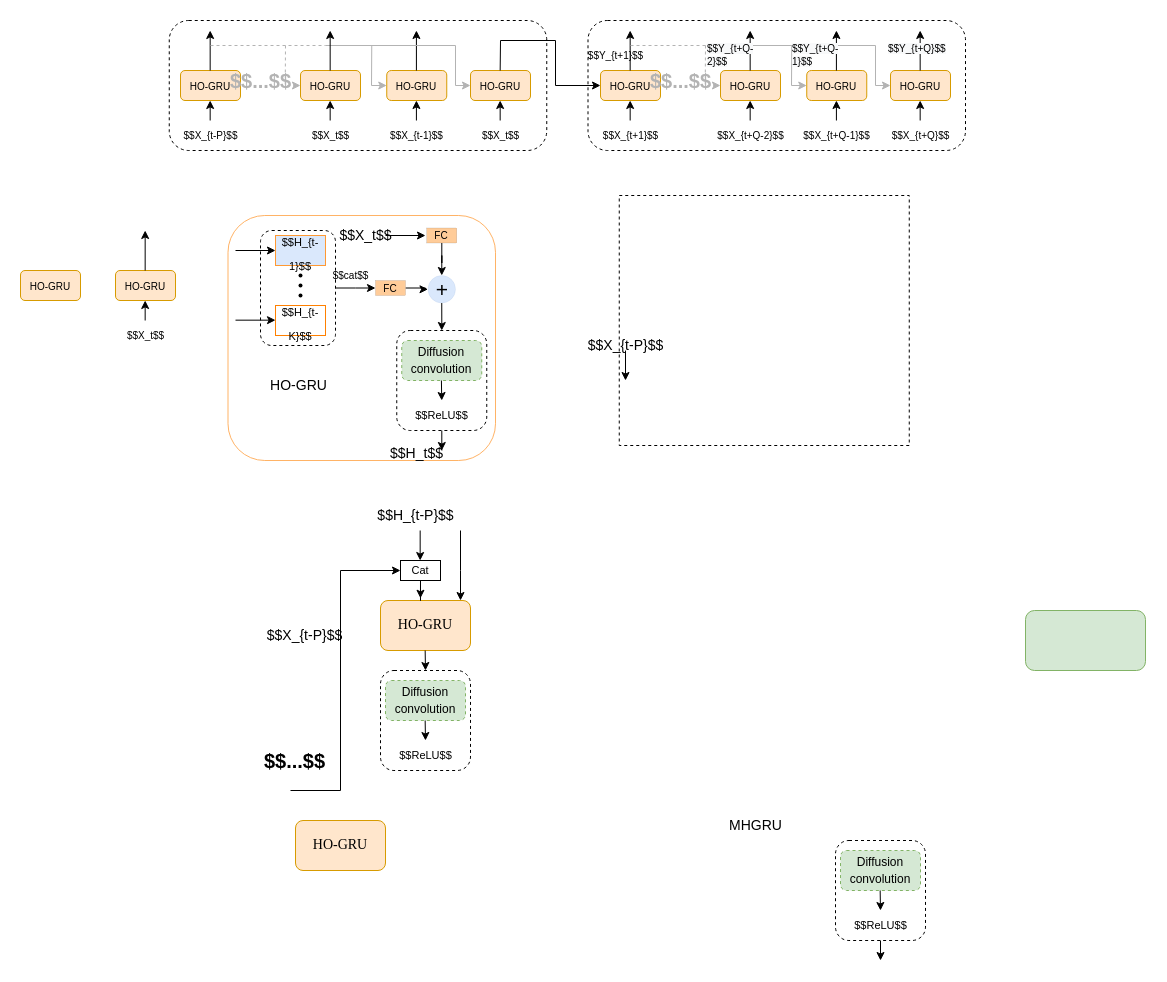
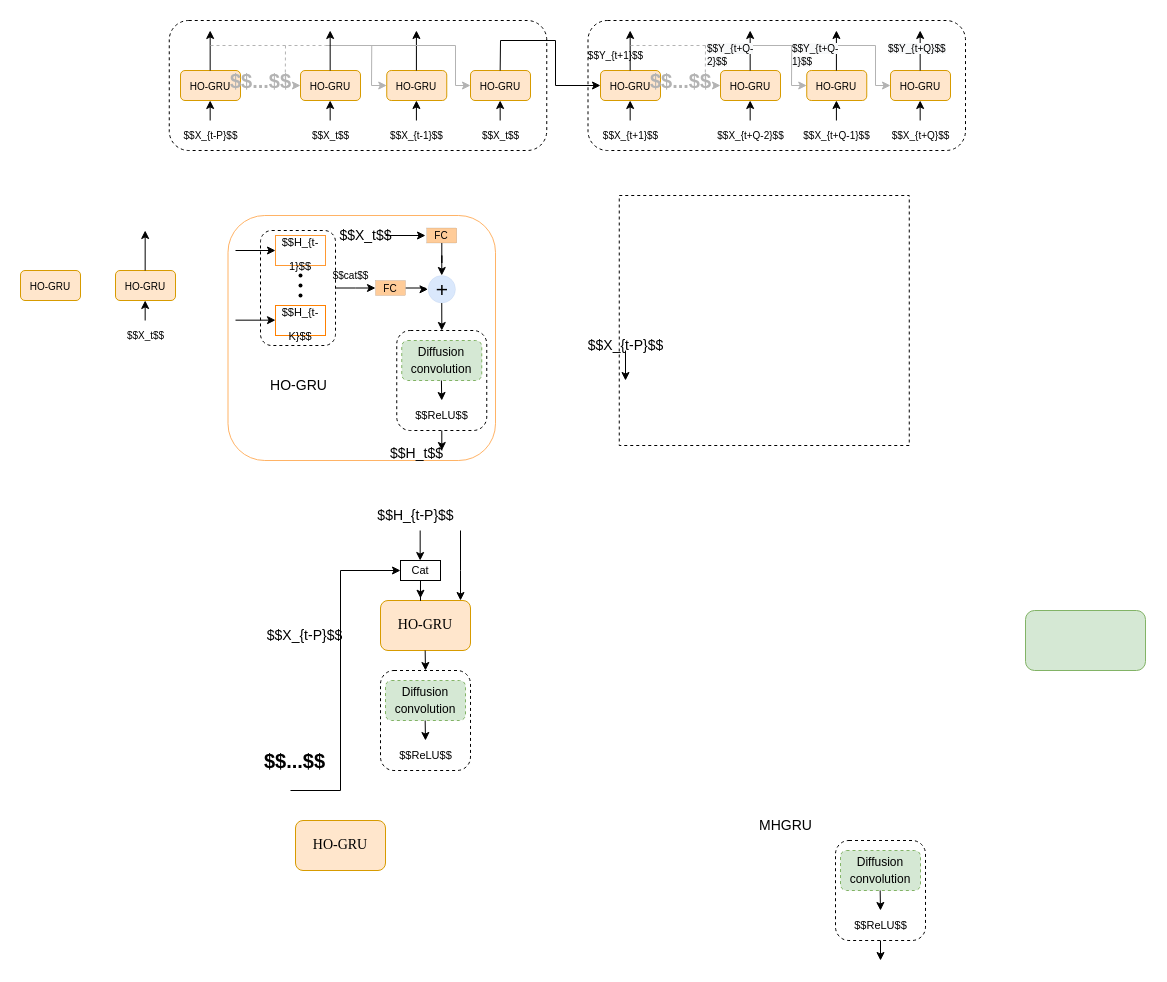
- <mxCell id="28" value="&lt;font style=&quot;font-size: 11px;&quot;&gt;$$H_{t-1}$$&lt;/font&gt;" style="whiteSpace=wrap;html=1;fontFamily=Helvetica;fontSize=20;strokeColor=#FF9933;fillColor=#dae8fc;" vertex="1" parent="1"><mxGeometry x="275" y="235" width="50" height="30" as="geometry" /></mxCell>
+ <mxCell id="28" value="&lt;font style=&quot;font-size: 11px;&quot;&gt;$$H_{t-1}$$&lt;/font&gt;" style="whiteSpace=wrap;html=1;fontFamily=Helvetica;fontSize=20;strokeColor=#FF9933;" vertex="1" parent="1"><mxGeometry x="275" y="235" width="50" height="30" as="geometry" /></mxCell>
- <mxCell id="53" value="MHGRU" style="text;html=1;align=center;verticalAlign=middle;resizable=0;points=[];autosize=1;strokeColor=none;fillColor=none;fontSize=14;fontFamily=Helvetica;" vertex="1" parent="1"><mxGeometry x="715" y="810" width="80" height="30" as="geometry" /></mxCell>
+ <mxCell id="53" value="MHGRU" style="text;html=1;align=center;verticalAlign=middle;resizable=0;points=[];autosize=1;strokeColor=none;fillColor=none;fontSize=14;fontFamily=Helvetica;" vertex="1" parent="1"><mxGeometry x="745" y="810" width="80" height="30" as="geometry" /></mxCell>
